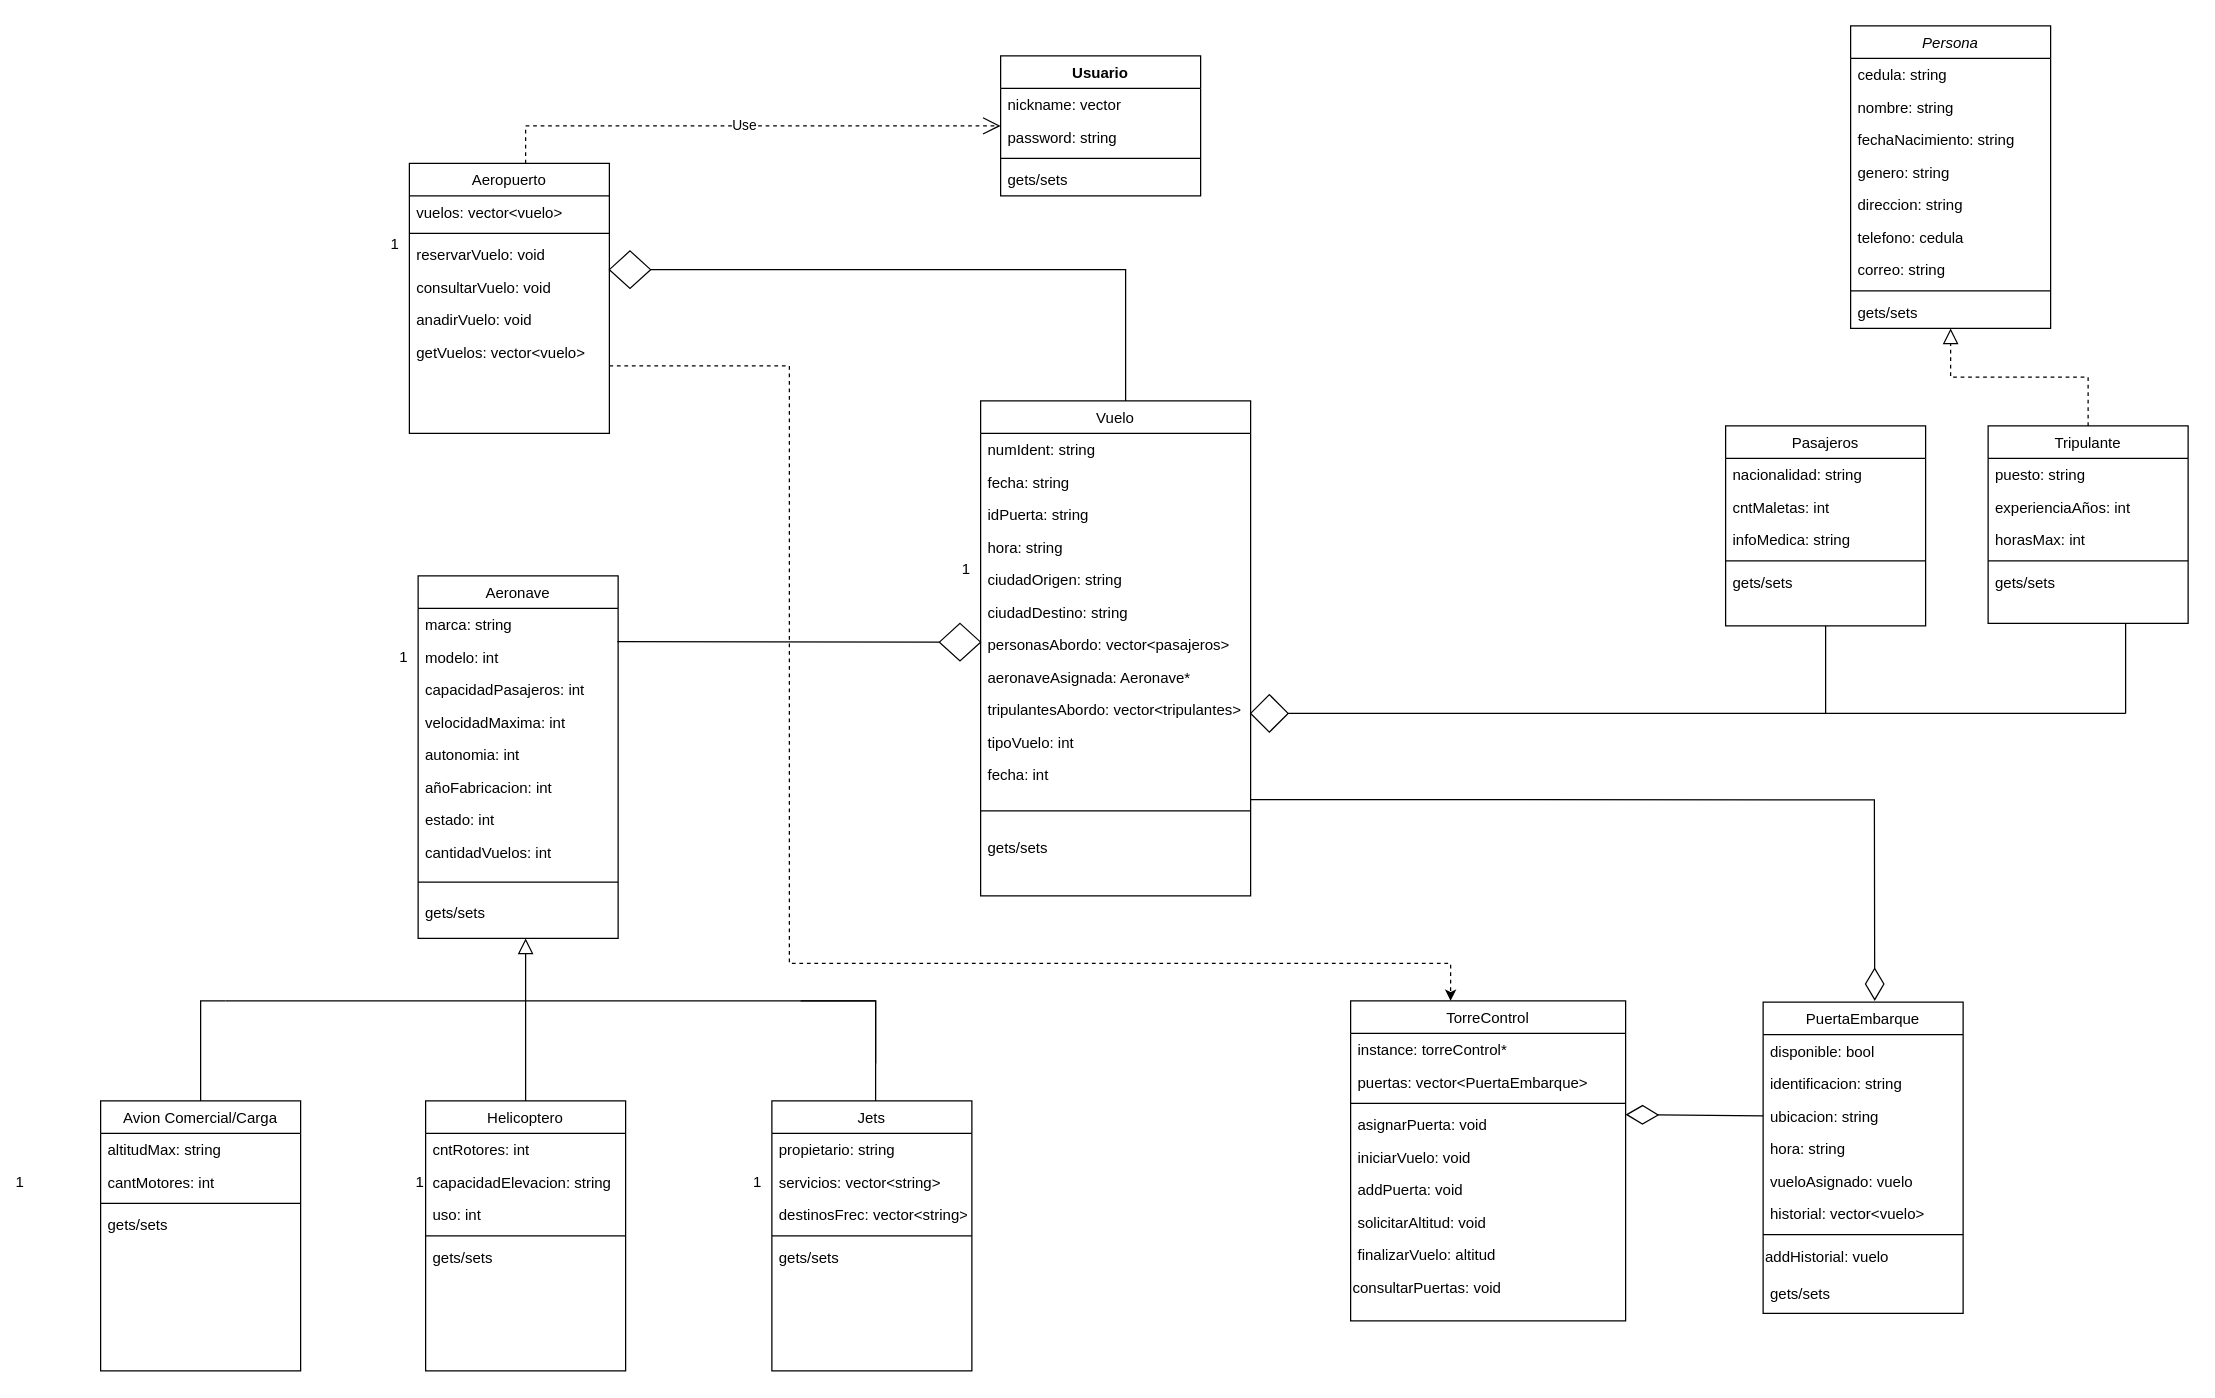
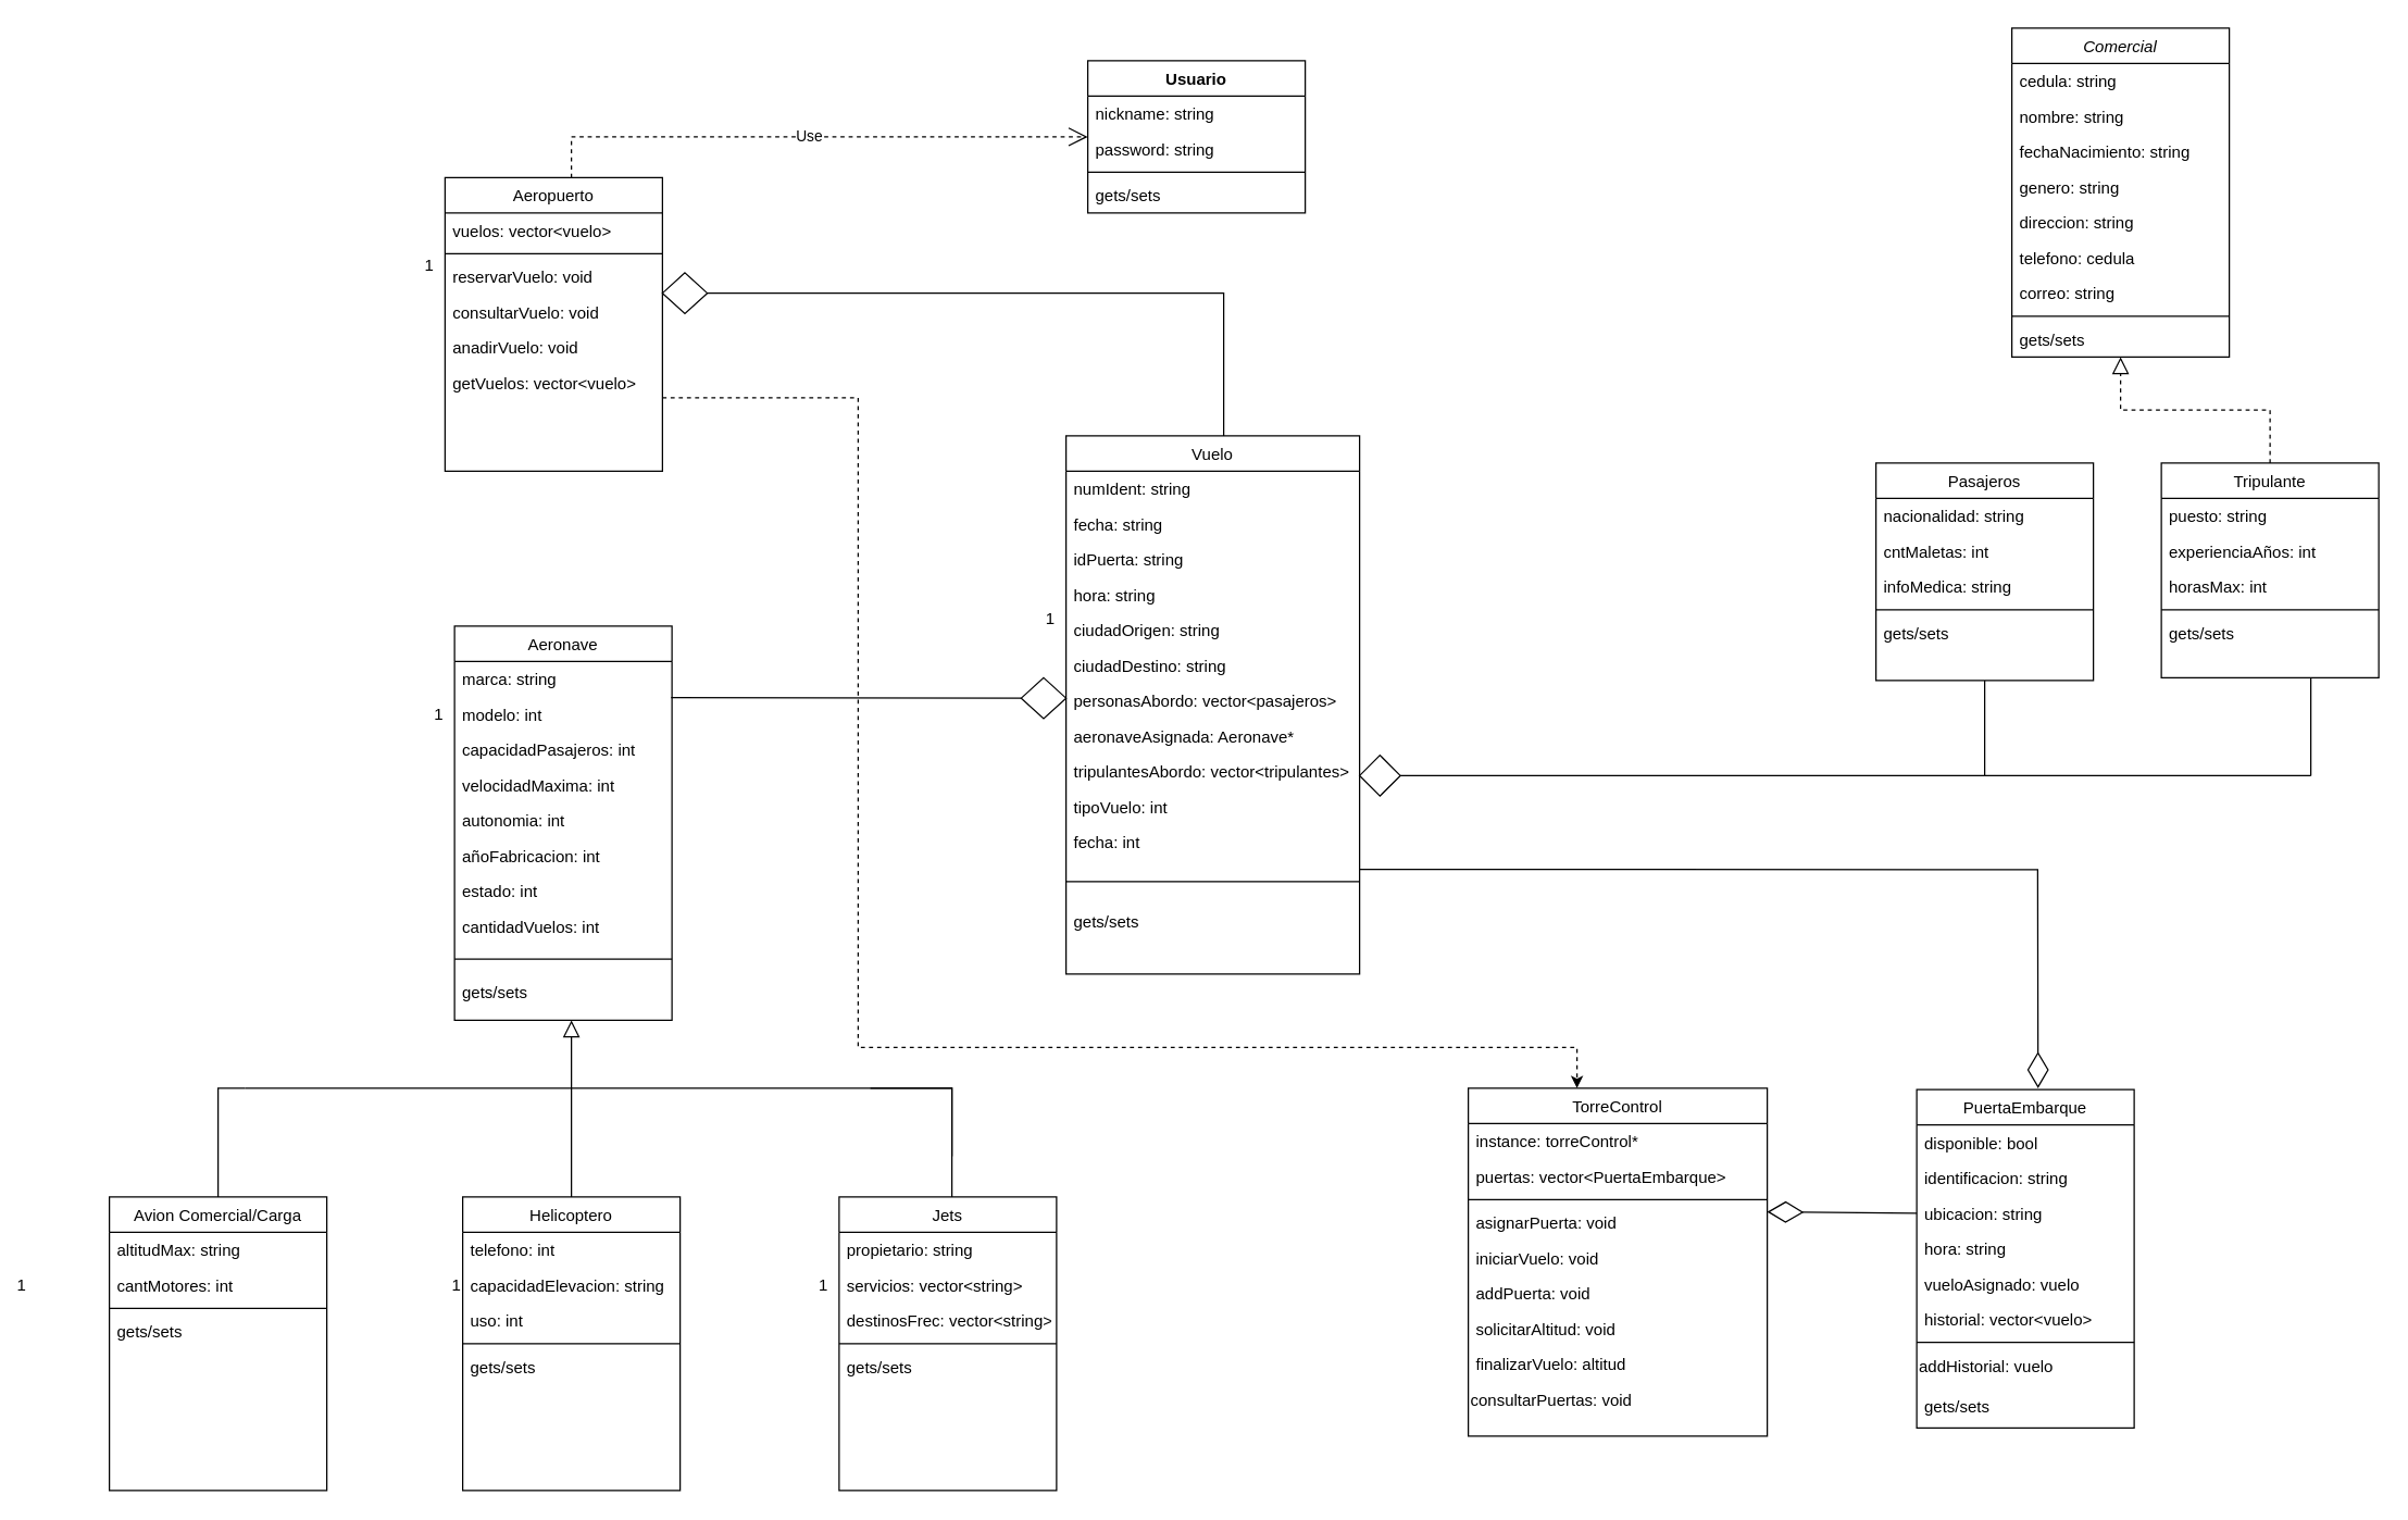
- <mxCell id="63" value="Persona" style="swimlane;fontStyle=2;align=center;verticalAlign=top;childLayout=stackLayout;horizontal=1;startSize=26;horizontalStack=0;resizeParent=1;resizeLast=0;collapsible=1;marginBottom=0;rounded=0;shadow=0;strokeWidth=1;" parent="1" vertex="1"><mxGeometry x="1480" y="20" width="160" height="242" as="geometry"><mxRectangle x="230" y="140" width="160" height="26" as="alternateBounds" /></mxGeometry></mxCell>
+ <mxCell id="63" value="Comercial" style="swimlane;fontStyle=2;align=center;verticalAlign=top;childLayout=stackLayout;horizontal=1;startSize=26;horizontalStack=0;resizeParent=1;resizeLast=0;collapsible=1;marginBottom=0;rounded=0;shadow=0;strokeWidth=1;" parent="1" vertex="1"><mxGeometry x="1480" y="20" width="160" height="242" as="geometry"><mxRectangle x="230" y="140" width="160" height="26" as="alternateBounds" /></mxGeometry></mxCell>
- <mxCell id="118" value="nickname: vector" style="text;strokeColor=none;fillColor=none;align=left;verticalAlign=top;spacingLeft=4;spacingRight=4;overflow=hidden;rotatable=0;points=[[0,0.5],[1,0.5]];portConstraint=eastwest;whiteSpace=wrap;html=1;" vertex="1" parent="117"><mxGeometry y="26" width="160" height="26" as="geometry" /></mxCell>
+ <mxCell id="118" value="nickname: string" style="text;strokeColor=none;fillColor=none;align=left;verticalAlign=top;spacingLeft=4;spacingRight=4;overflow=hidden;rotatable=0;points=[[0,0.5],[1,0.5]];portConstraint=eastwest;whiteSpace=wrap;html=1;" vertex="1" parent="117"><mxGeometry y="26" width="160" height="26" as="geometry" /></mxCell>
- <mxCell id="32" value="cntRotores: int" style="text;align=left;verticalAlign=top;spacingLeft=4;spacingRight=4;overflow=hidden;rotatable=0;points=[[0,0.5],[1,0.5]];portConstraint=eastwest;" parent="31" vertex="1"><mxGeometry y="26" width="160" height="26" as="geometry" /></mxCell>
+ <mxCell id="32" value="telefono: int" style="text;align=left;verticalAlign=top;spacingLeft=4;spacingRight=4;overflow=hidden;rotatable=0;points=[[0,0.5],[1,0.5]];portConstraint=eastwest;" parent="31" vertex="1"><mxGeometry y="26" width="160" height="26" as="geometry" /></mxCell>
